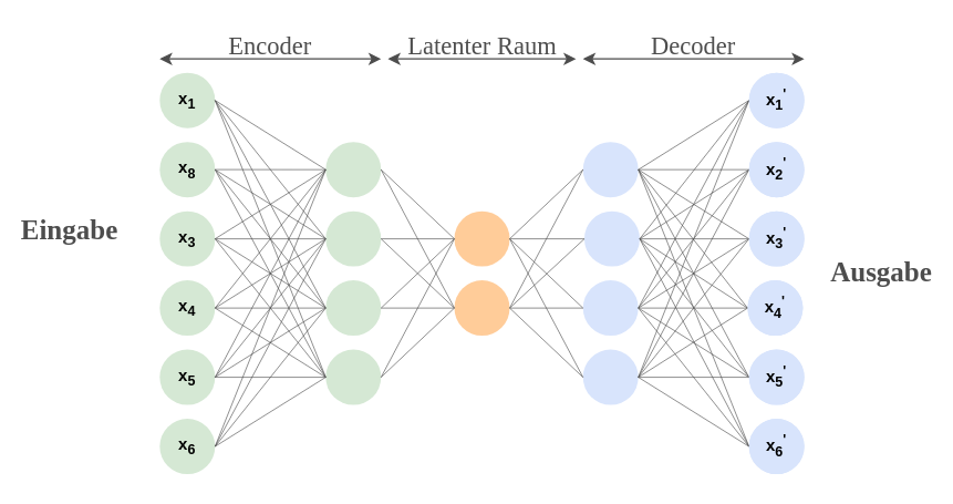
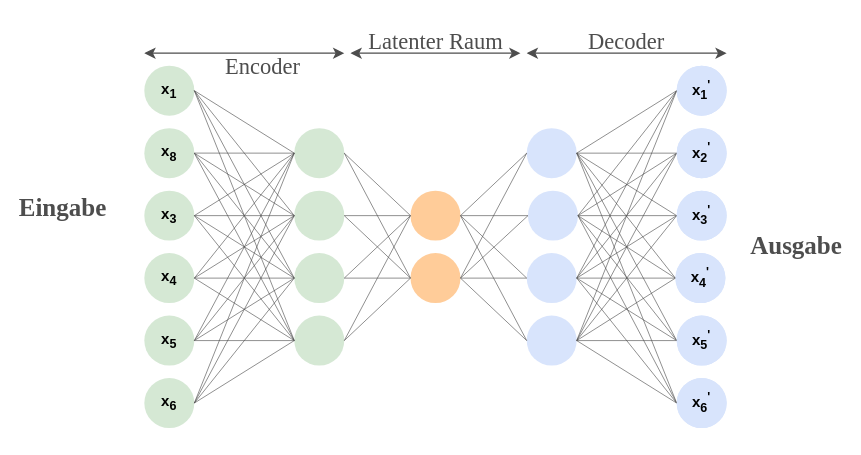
- <mxCell id="92" value="Encoder" style="text;html=1;align=center;verticalAlign=middle;whiteSpace=wrap;rounded=0;fontSize=18;fontFamily=Times New Roman;fontColor=#4D4D4D;" vertex="1" parent="1"><mxGeometry x="165" y="27" width="60" height="12" as="geometry" /></mxCell>
+ <mxCell id="92" value="Encoder" style="text;html=1;align=center;verticalAlign=middle;whiteSpace=wrap;rounded=0;fontSize=18;fontFamily=Times New Roman;fontColor=#4D4D4D;" vertex="1" parent="1"><mxGeometry x="180" y="47" width="60" height="12" as="geometry" /></mxCell>
